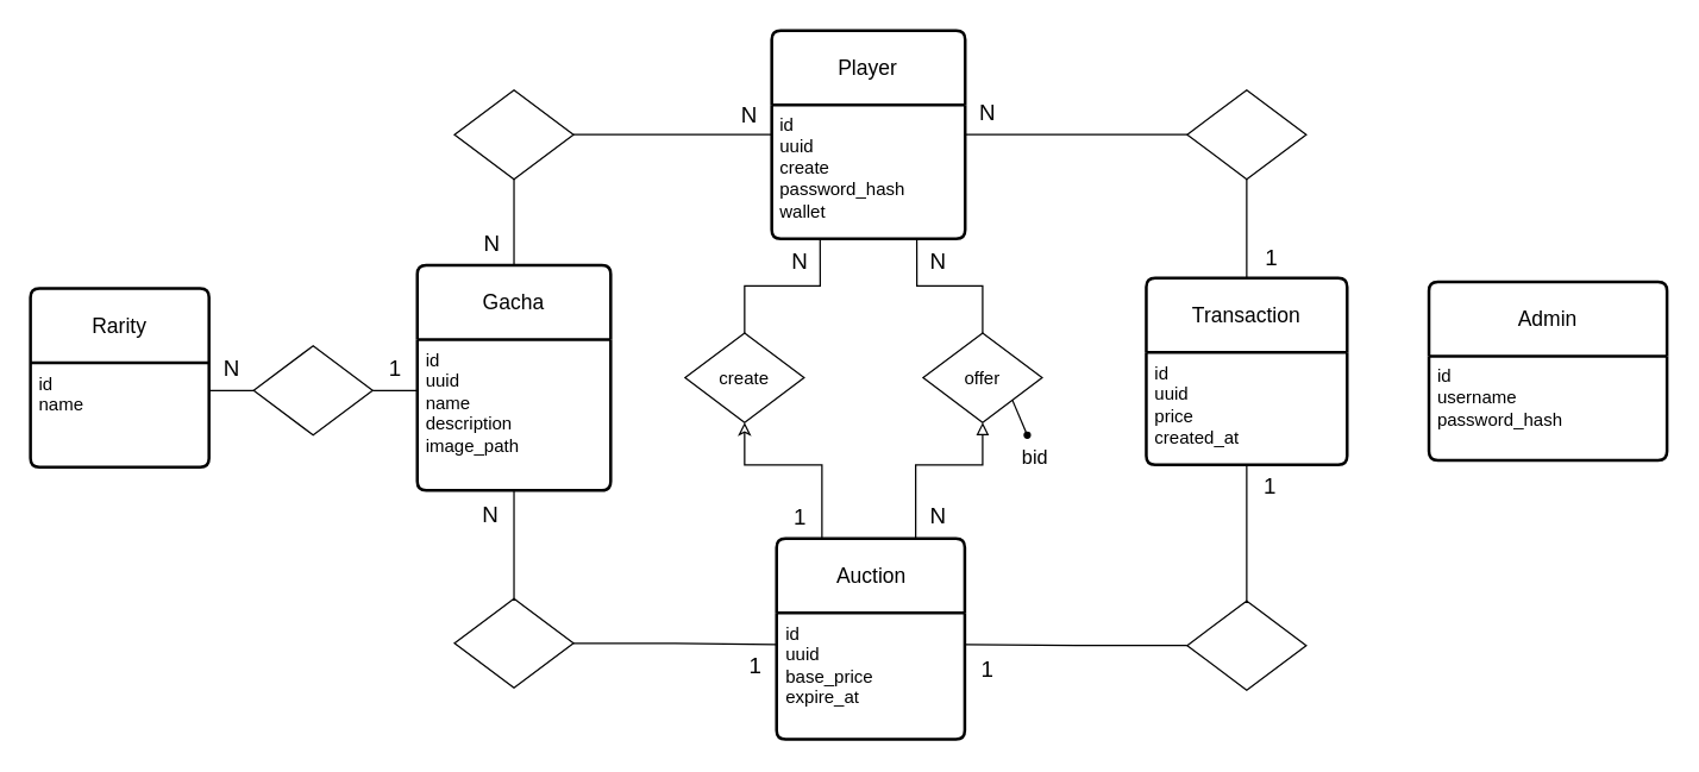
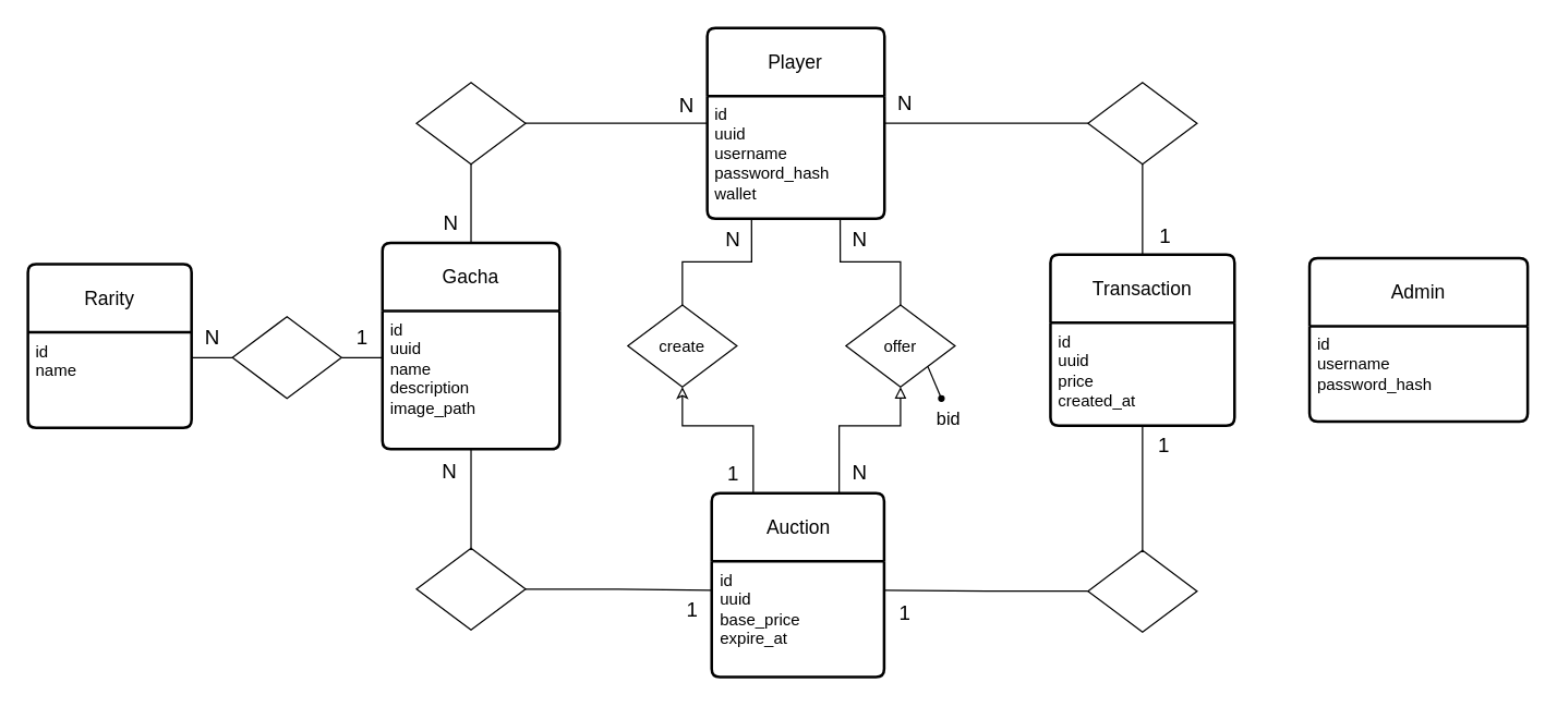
- <mxCell id="3" value="&lt;div&gt;id&lt;/div&gt;uuid&lt;div&gt;create&lt;/div&gt;&lt;div&gt;password_hash&lt;/div&gt;&lt;div&gt;wallet&lt;br&gt;&lt;/div&gt;&lt;div&gt;&lt;br&gt;&lt;/div&gt;" style="align=left;strokeColor=none;fillColor=none;spacingLeft=4;fontSize=12;verticalAlign=top;resizable=0;rotatable=0;part=1;html=1;" parent="2" vertex="1"><mxGeometry y="50" width="130" height="90" as="geometry" /></mxCell>
+ <mxCell id="3" value="&lt;div&gt;id&lt;/div&gt;uuid&lt;div&gt;username&lt;/div&gt;&lt;div&gt;password_hash&lt;/div&gt;&lt;div&gt;wallet&lt;br&gt;&lt;/div&gt;&lt;div&gt;&lt;br&gt;&lt;/div&gt;" style="align=left;strokeColor=none;fillColor=none;spacingLeft=4;fontSize=12;verticalAlign=top;resizable=0;rotatable=0;part=1;html=1;" parent="2" vertex="1"><mxGeometry y="50" width="130" height="90" as="geometry" /></mxCell>
